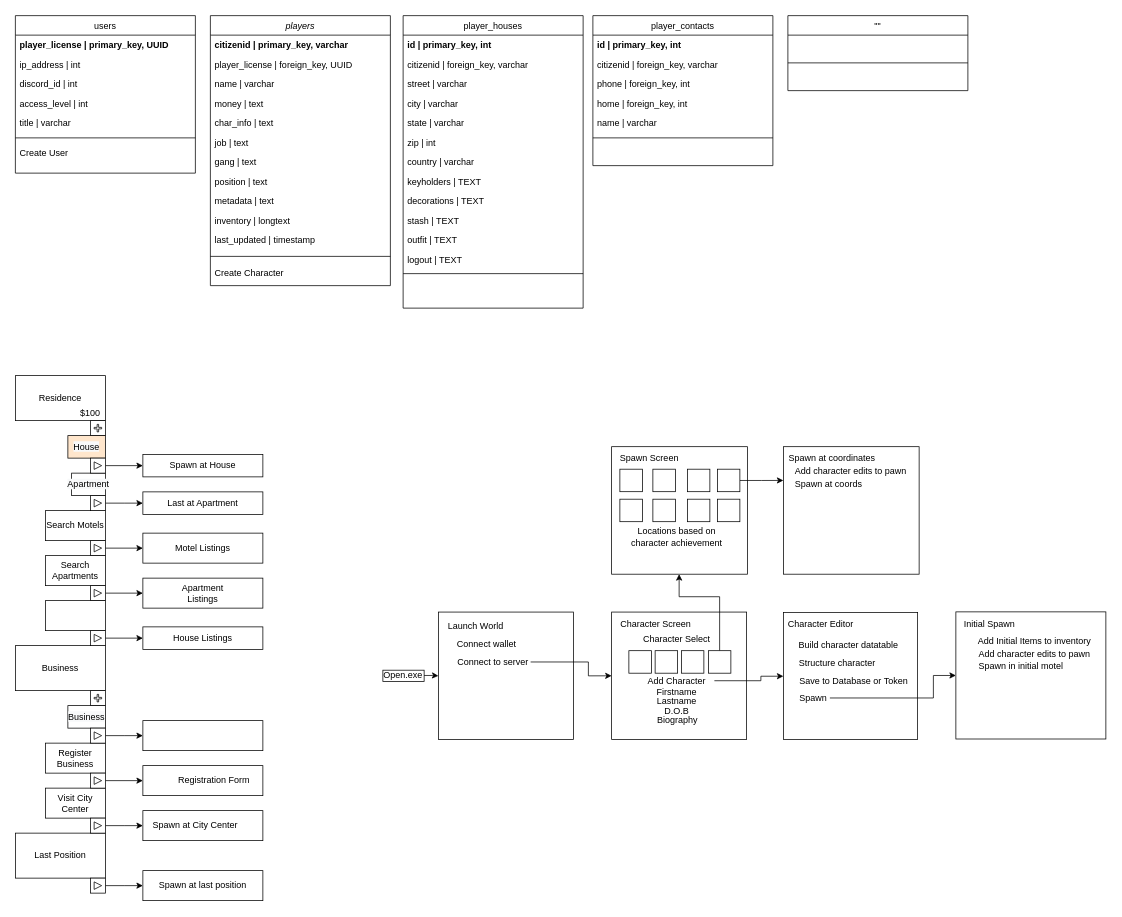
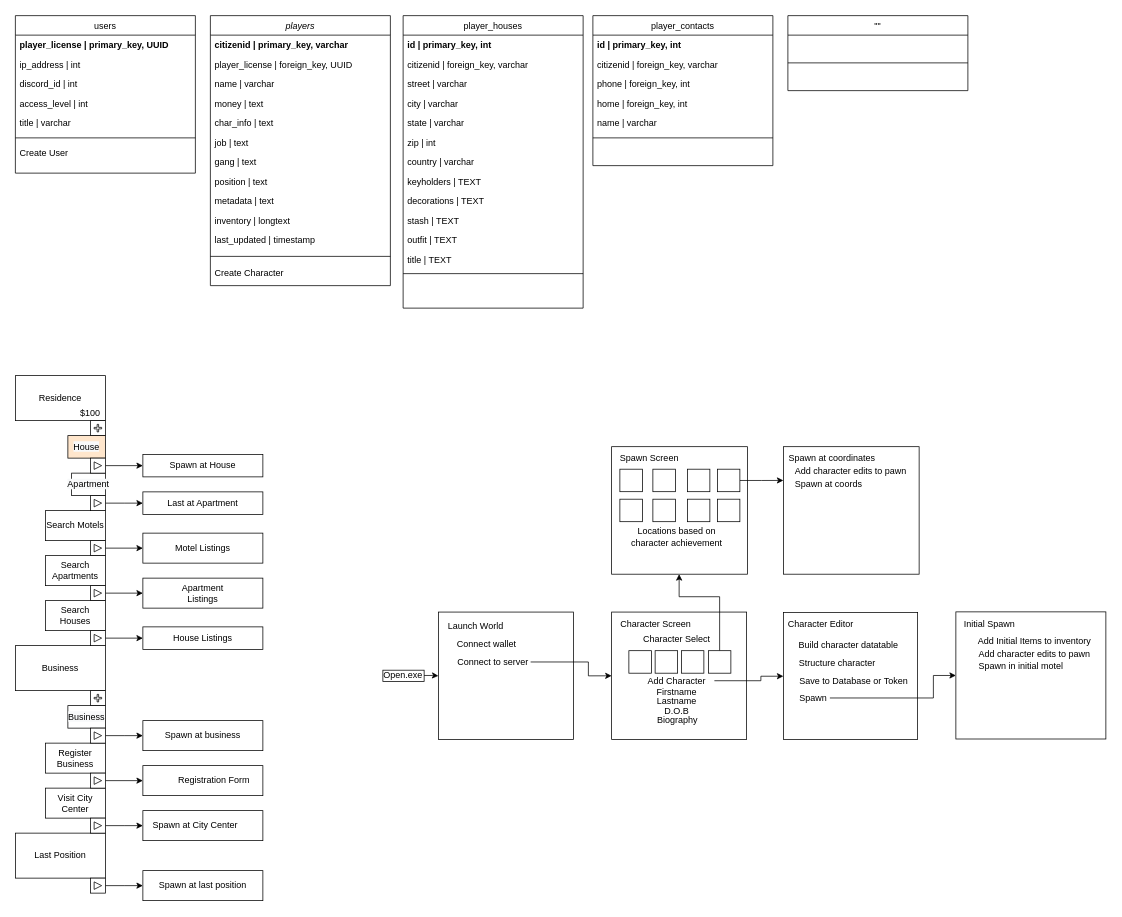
- <mxCell id="14" value="logout | TEXT" style="text;align=left;verticalAlign=top;spacingLeft=4;spacingRight=4;overflow=hidden;rotatable=0;points=[[0,0.5],[1,0.5]];portConstraint=eastwest;" parent="2" vertex="1"><mxGeometry y="312" width="240" height="26" as="geometry" /></mxCell>
+ <mxCell id="14" value="title | TEXT" style="text;align=left;verticalAlign=top;spacingLeft=4;spacingRight=4;overflow=hidden;rotatable=0;points=[[0,0.5],[1,0.5]];portConstraint=eastwest;" parent="2" vertex="1"><mxGeometry y="312" width="240" height="26" as="geometry" /></mxCell>
+ <mxCell id="85" value="Search Houses" style="text;html=1;strokeColor=none;fillColor=none;align=center;verticalAlign=middle;whiteSpace=wrap;rounded=0;" parent="1" vertex="1"><mxGeometry x="60" y="810" width="80" height="20" as="geometry" /></mxCell>
+ <mxCell id="115" value="Spawn at business" style="text;html=1;strokeColor=none;fillColor=none;align=center;verticalAlign=middle;whiteSpace=wrap;rounded=0;" parent="1" vertex="1"><mxGeometry x="210" y="970" width="120" height="20" as="geometry" /></mxCell>
